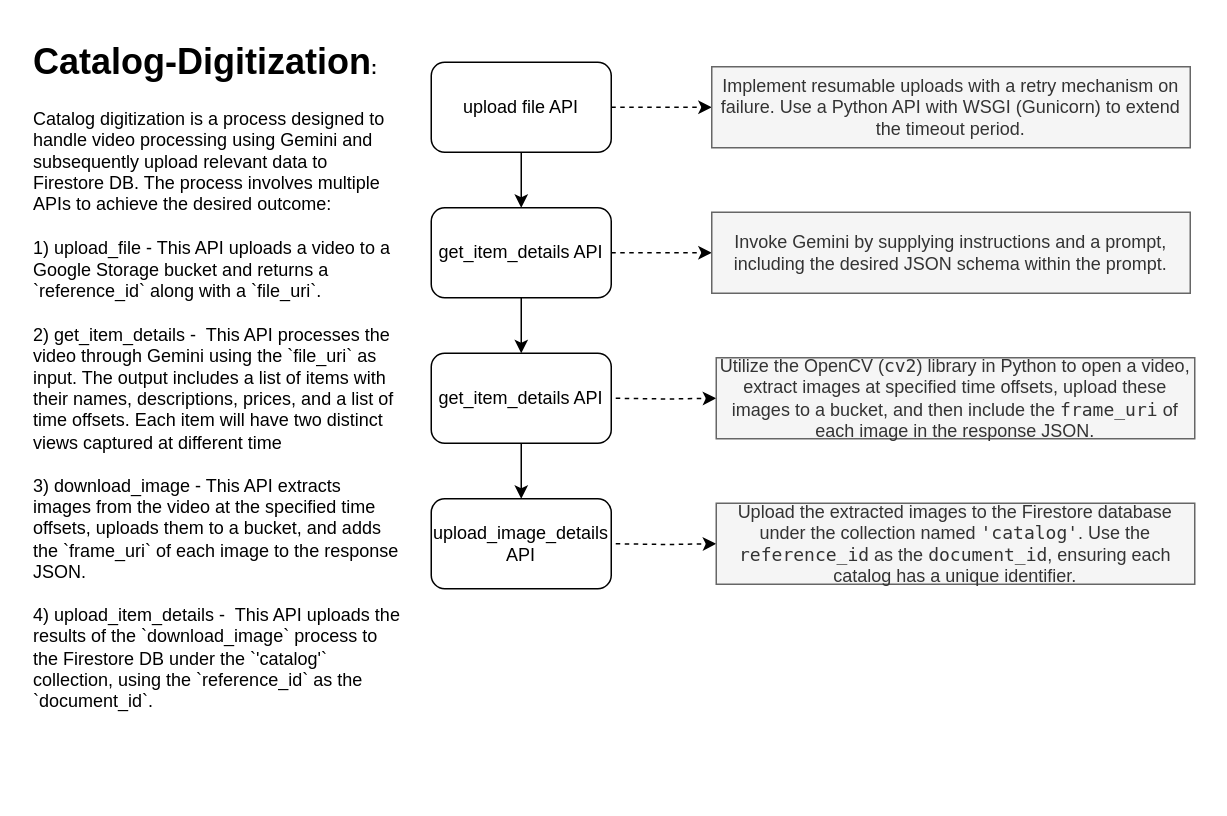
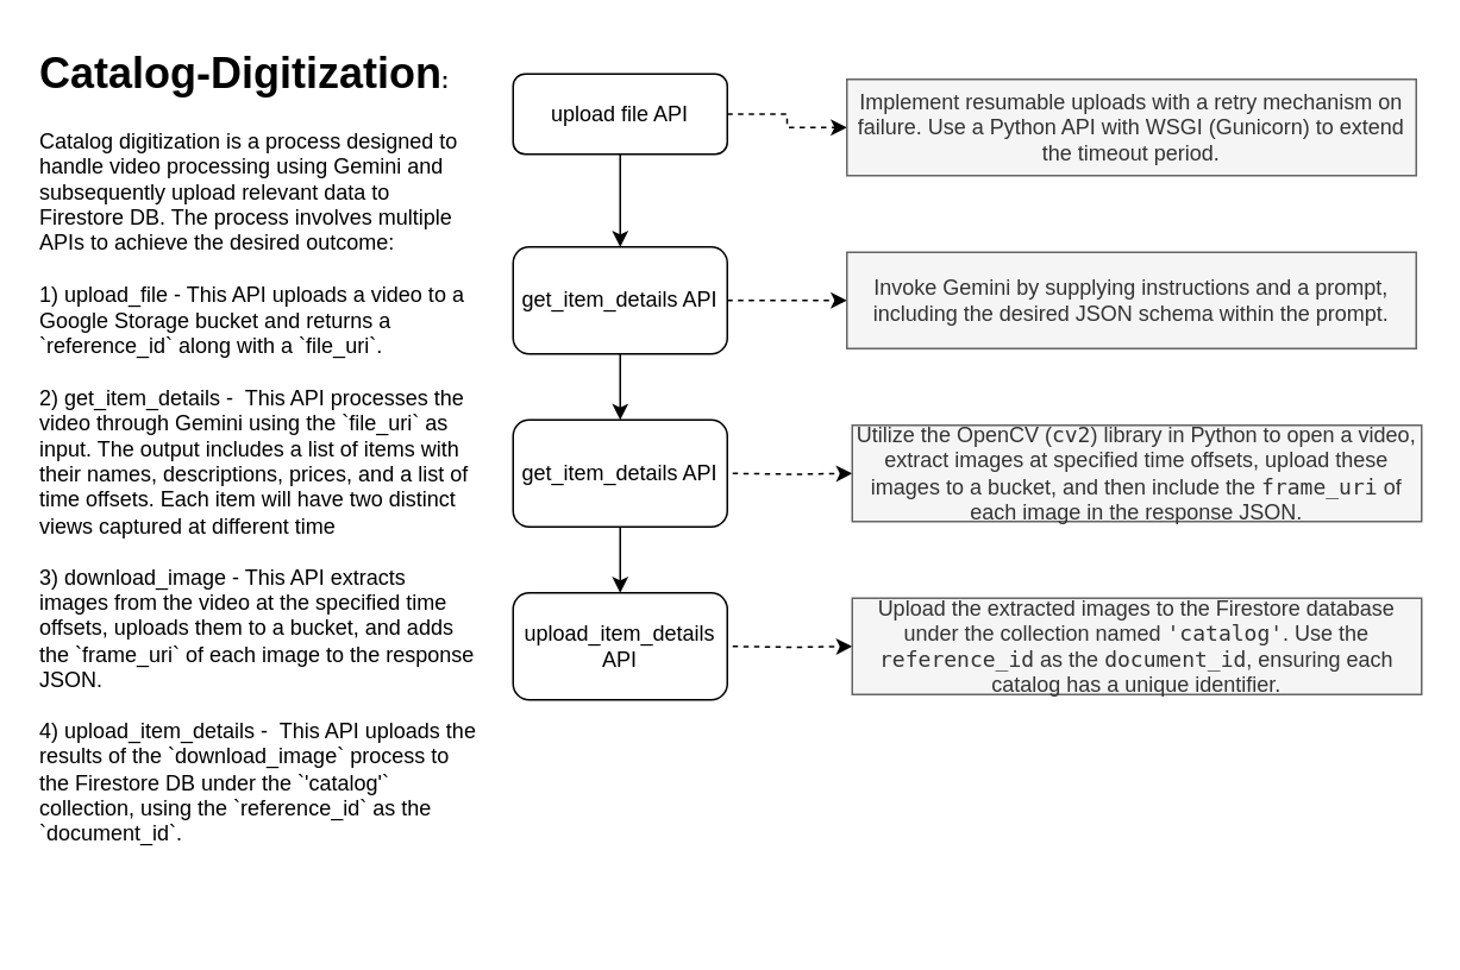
- <mxCell id="4" value="upload file API" style="rounded=1;whiteSpace=wrap;html=1;" vertex="1" parent="1"><mxGeometry x="287" y="41" width="120" height="60" as="geometry" /></mxCell>
+ <mxCell id="4" value="upload file API" style="rounded=1;whiteSpace=wrap;html=1;" vertex="1" parent="1"><mxGeometry x="287" y="41" width="120" height="45" as="geometry" /></mxCell>
- <mxCell id="11" value="upload_image_details API" style="rounded=1;whiteSpace=wrap;html=1;" vertex="1" parent="1"><mxGeometry x="287" y="332" width="120" height="60" as="geometry" /></mxCell>
+ <mxCell id="11" value="upload_item_details API" style="rounded=1;whiteSpace=wrap;html=1;" vertex="1" parent="1"><mxGeometry x="287" y="332" width="120" height="60" as="geometry" /></mxCell>
